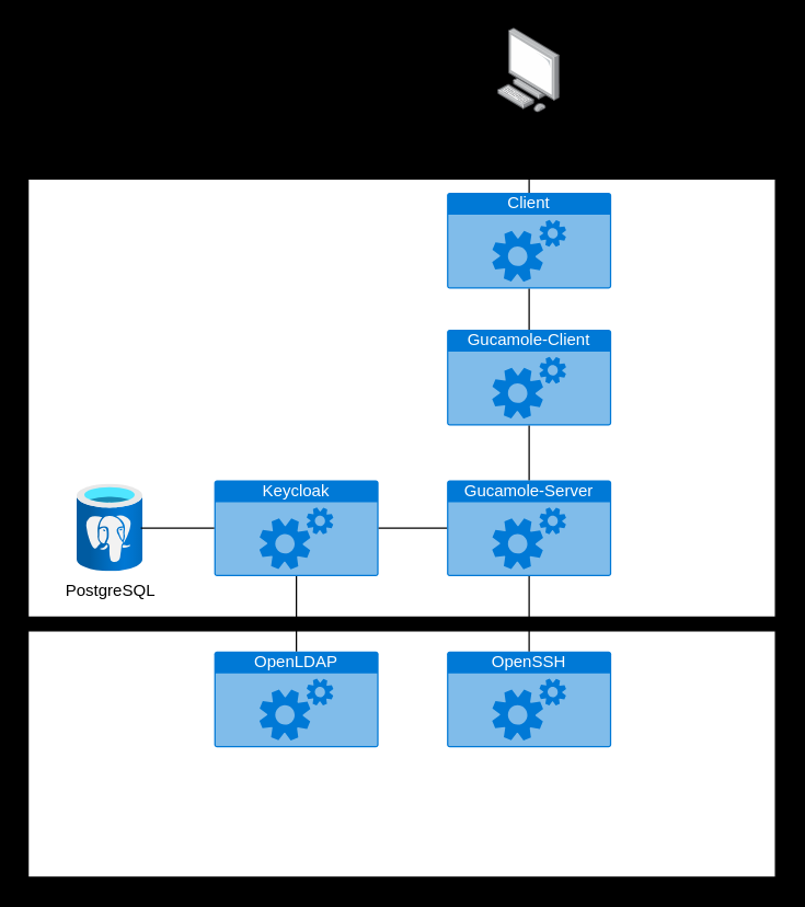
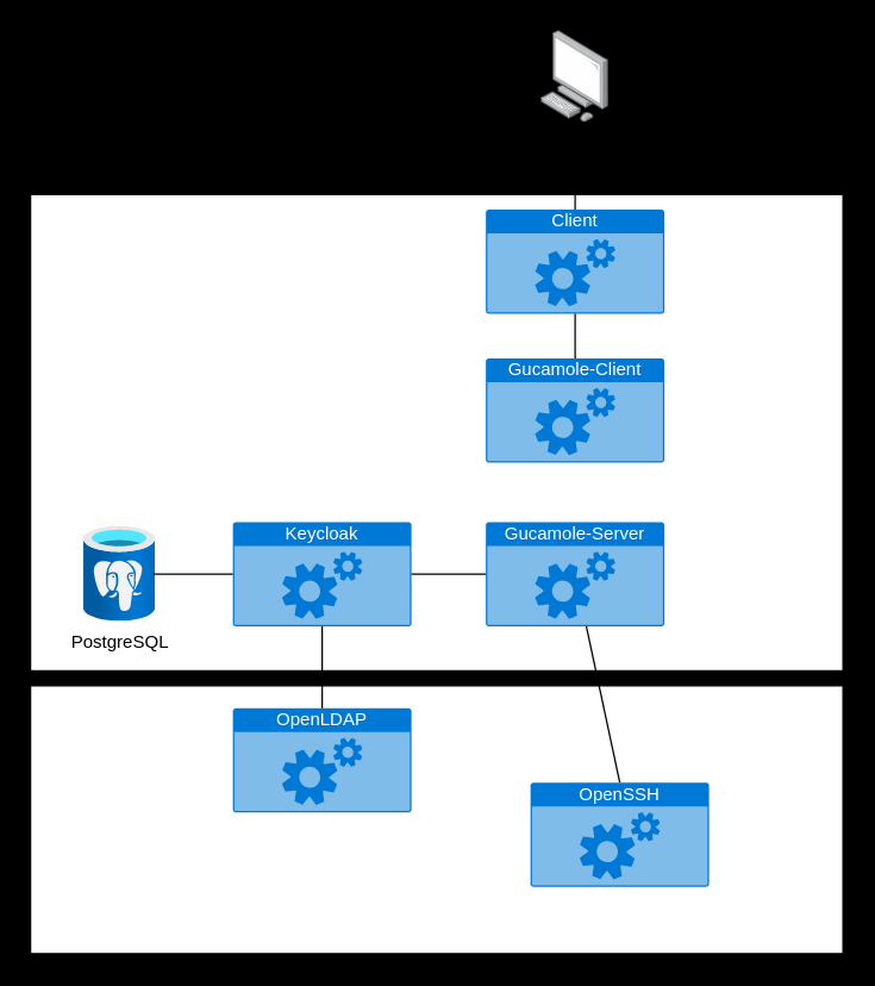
- <mxCell id="11" value="" style="endArrow=none;html=1;rounded=0;exitX=0.5;exitY=1;exitDx=0;exitDy=0;exitPerimeter=0;entryX=0.5;entryY=0;entryDx=0;entryDy=0;entryPerimeter=0;" edge="1" parent="1" source="6" target="7"><mxGeometry width="50" height="50" relative="1" as="geometry"><mxPoint x="286" y="280" as="sourcePoint" /><mxPoint x="336" y="230" as="targetPoint" /></mxGeometry></mxCell>
- <mxCell id="9" value="OpenSSH" style="html=1;whiteSpace=wrap;strokeColor=none;fillColor=#0079D6;labelPosition=center;verticalLabelPosition=middle;verticalAlign=top;align=center;fontSize=12;outlineConnect=0;spacingTop=-6;fontColor=#FFFFFF;sketch=0;shape=mxgraph.sitemap.services;" vertex="1" parent="1"><mxGeometry x="326" y="475" width="120" height="70" as="geometry" /></mxCell>
+ <mxCell id="9" value="OpenSSH" style="html=1;whiteSpace=wrap;strokeColor=none;fillColor=#0079D6;labelPosition=center;verticalLabelPosition=middle;verticalAlign=top;align=center;fontSize=12;outlineConnect=0;spacingTop=-6;fontColor=#FFFFFF;sketch=0;shape=mxgraph.sitemap.services;" vertex="1" parent="1"><mxGeometry x="356" y="525" width="120" height="70" as="geometry" /></mxCell>
